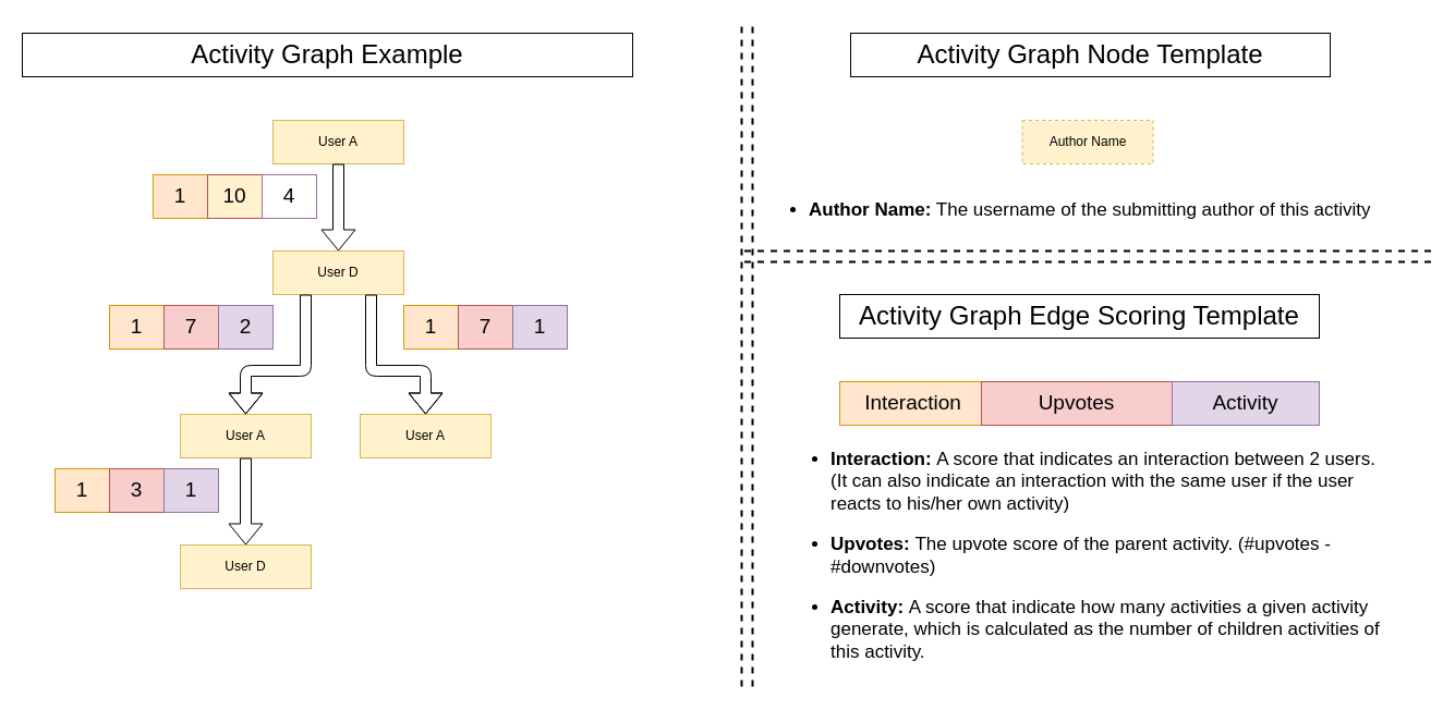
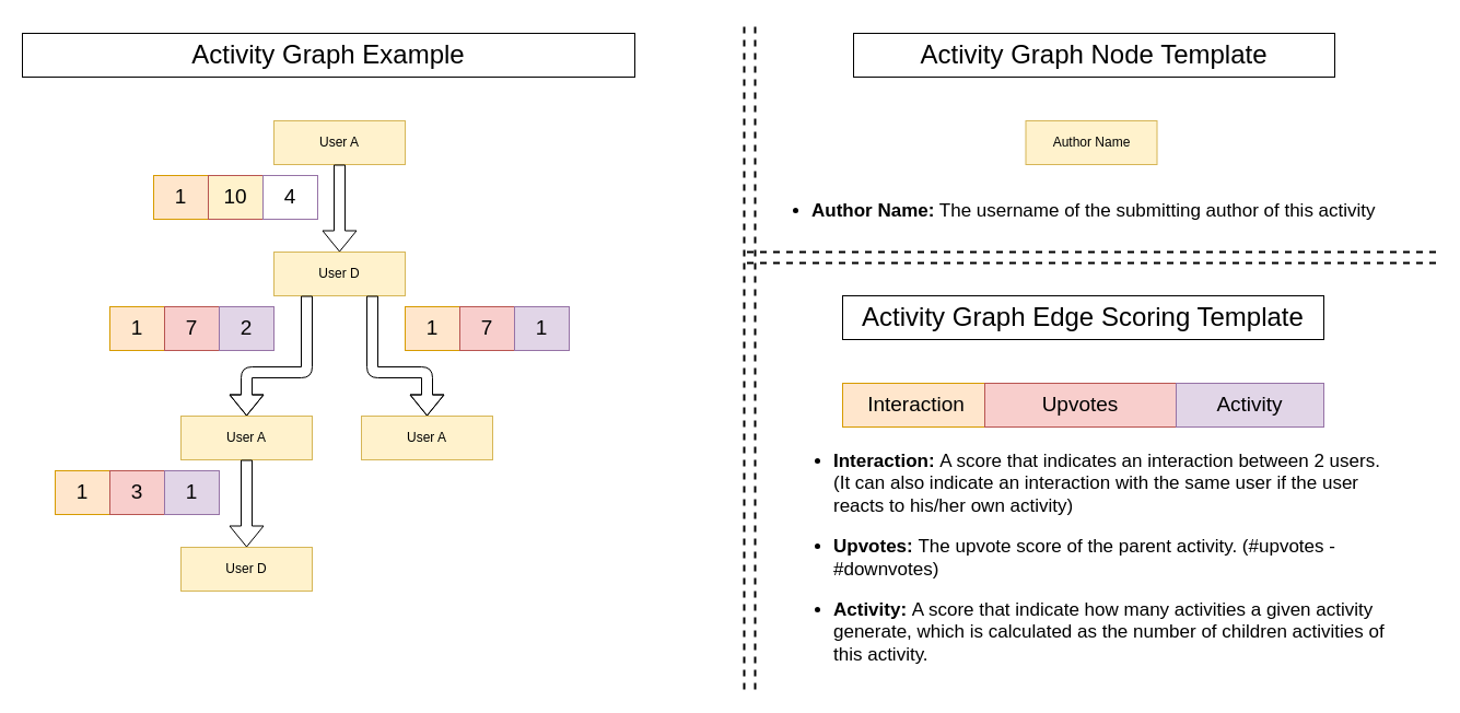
- <mxCell id="2" value="Author Name" style="rounded=0;whiteSpace=wrap;html=1;fillColor=#fff2cc;strokeColor=#d6b656;dashed=1;" parent="1" vertex="1"><mxGeometry x="937.5" y="110" width="120" height="40" as="geometry" /></mxCell>
+ <mxCell id="2" value="Author Name" style="rounded=0;whiteSpace=wrap;html=1;fillColor=#fff2cc;strokeColor=#d6b656;" parent="1" vertex="1"><mxGeometry x="937.5" y="110" width="120" height="40" as="geometry" /></mxCell>
